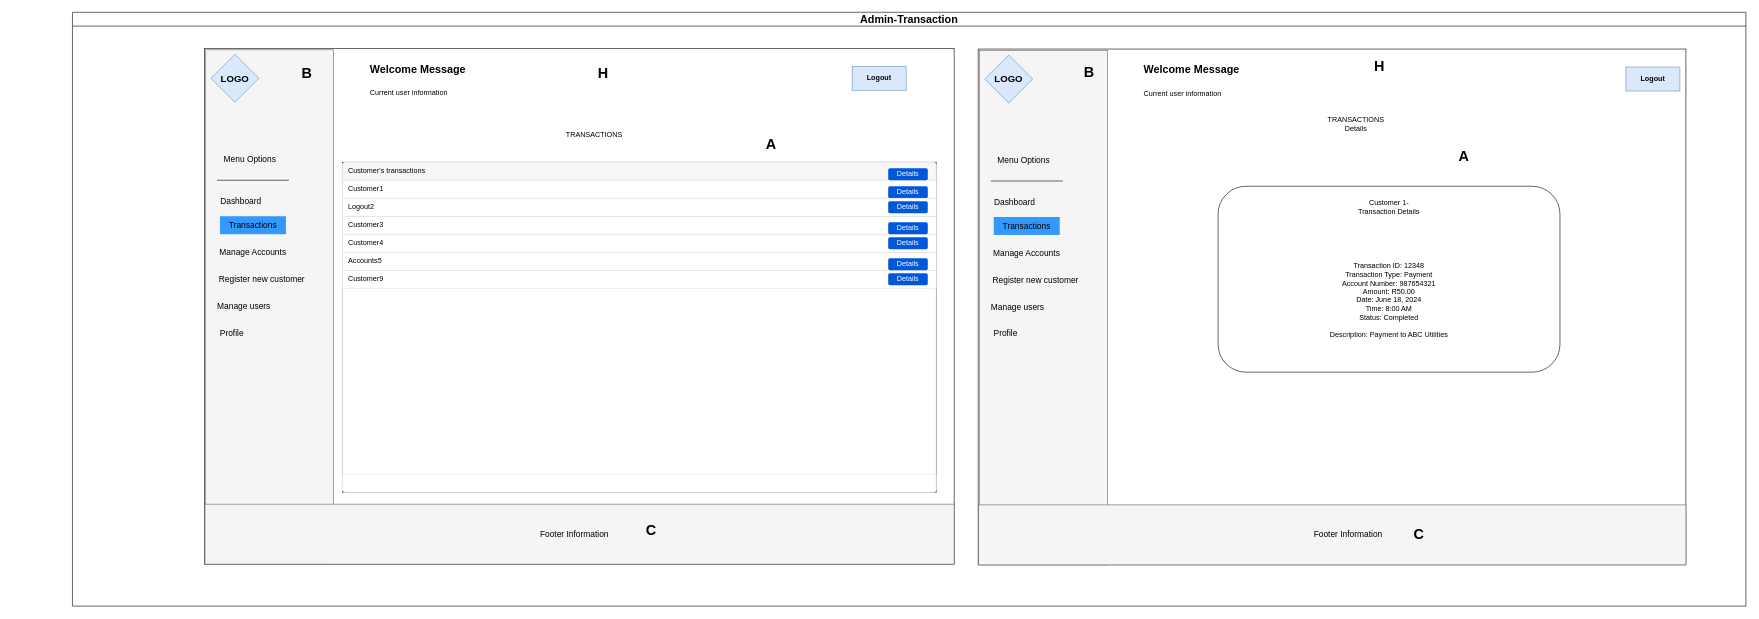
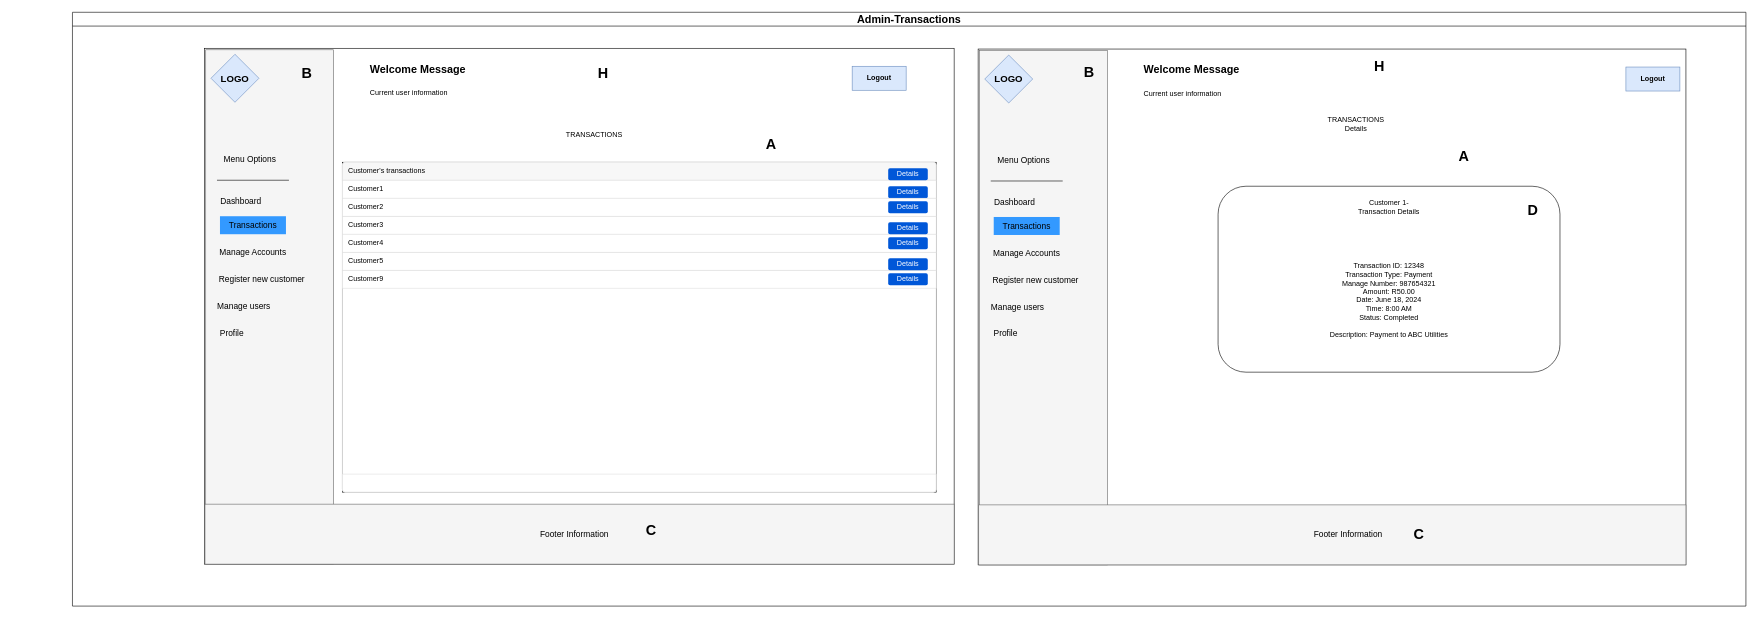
- <mxCell id="2" value="&lt;b style=&quot;font-size: 18px;&quot;&gt;Admin-Transaction&lt;/b&gt;" style="swimlane;whiteSpace=wrap;html=1;" parent="1" vertex="1"><mxGeometry x="120" y="20" width="2790" height="990" as="geometry" /></mxCell>
+ <mxCell id="2" value="&lt;b style=&quot;font-size: 18px;&quot;&gt;Admin-Transactions&lt;/b&gt;" style="swimlane;whiteSpace=wrap;html=1;" parent="1" vertex="1"><mxGeometry x="120" y="20" width="2790" height="990" as="geometry" /></mxCell>
- <mxCell id="33" value="Logout2" style="strokeColor=inherit;fillColor=inherit;gradientColor=inherit;fontColor=inherit;html=1;shadow=0;dashed=0;perimeter=none;whiteSpace=wrap;resizeWidth=1;align=left;spacing=10;" parent="23" vertex="1"><mxGeometry y="60" width="990" height="30" as="geometry" /></mxCell>
+ <mxCell id="33" value="Customer2" style="strokeColor=inherit;fillColor=inherit;gradientColor=inherit;fontColor=inherit;html=1;shadow=0;dashed=0;perimeter=none;whiteSpace=wrap;resizeWidth=1;align=left;spacing=10;" parent="23" vertex="1"><mxGeometry y="60" width="990" height="30" as="geometry" /></mxCell>
+ <mxCell id="68" value="&lt;h1 style=&quot;margin-top: 0px;&quot;&gt;D&lt;/h1&gt;" style="text;html=1;whiteSpace=wrap;overflow=hidden;rounded=0;align=center;" parent="2" vertex="1"><mxGeometry x="2420" y="310" width="30" height="40" as="geometry" /></mxCell>
- <mxCell id="31" value="Accounts5" style="strokeColor=inherit;fillColor=inherit;gradientColor=inherit;fontColor=inherit;html=1;shadow=0;dashed=0;perimeter=none;whiteSpace=wrap;resizeWidth=1;align=left;spacing=10;" parent="23" vertex="1"><mxGeometry y="150" width="990" height="30" as="geometry" /></mxCell>
+ <mxCell id="31" value="Customer5" style="strokeColor=inherit;fillColor=inherit;gradientColor=inherit;fontColor=inherit;html=1;shadow=0;dashed=0;perimeter=none;whiteSpace=wrap;resizeWidth=1;align=left;spacing=10;" parent="23" vertex="1"><mxGeometry y="150" width="990" height="30" as="geometry" /></mxCell>
- <mxCell id="59" value="&lt;div&gt;Transaction ID: 12348&lt;/div&gt;&lt;div&gt;Transaction Type: Payment&lt;/div&gt;&lt;div&gt;Account Number: 987654321&lt;/div&gt;&lt;div&gt;Amount: R50.00&lt;/div&gt;&lt;div&gt;Date: June 18, 2024&lt;/div&gt;&lt;div&gt;Time: 8:00 AM&lt;/div&gt;&lt;div&gt;Status: Completed&lt;/div&gt;&lt;div&gt;&lt;br&gt;&lt;/div&gt;&lt;div&gt;Description: Payment to ABC Utilities&lt;/div&gt;" style="text;html=1;align=center;verticalAlign=middle;whiteSpace=wrap;rounded=0;" parent="2" vertex="1"><mxGeometry x="2085" y="400" width="220" height="160" as="geometry" /></mxCell>
+ <mxCell id="59" value="&lt;div&gt;Transaction ID: 12348&lt;/div&gt;&lt;div&gt;Transaction Type: Payment&lt;/div&gt;&lt;div&gt;Manage Number: 987654321&lt;/div&gt;&lt;div&gt;Amount: R50.00&lt;/div&gt;&lt;div&gt;Date: June 18, 2024&lt;/div&gt;&lt;div&gt;Time: 8:00 AM&lt;/div&gt;&lt;div&gt;Status: Completed&lt;/div&gt;&lt;div&gt;&lt;br&gt;&lt;/div&gt;&lt;div&gt;Description: Payment to ABC Utilities&lt;/div&gt;" style="text;html=1;align=center;verticalAlign=middle;whiteSpace=wrap;rounded=0;" parent="2" vertex="1"><mxGeometry x="2085" y="400" width="220" height="160" as="geometry" /></mxCell>
